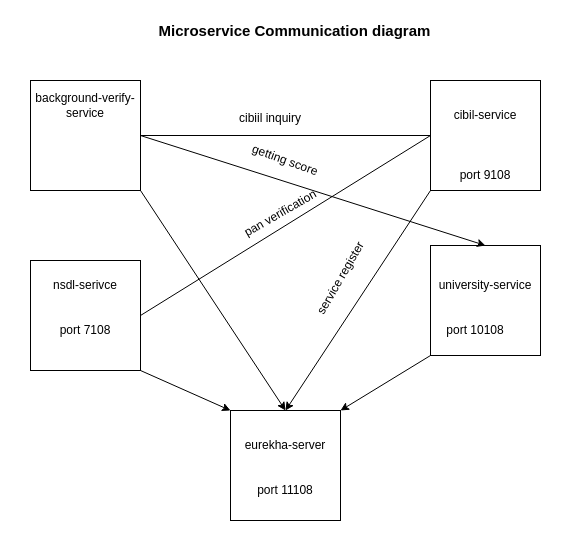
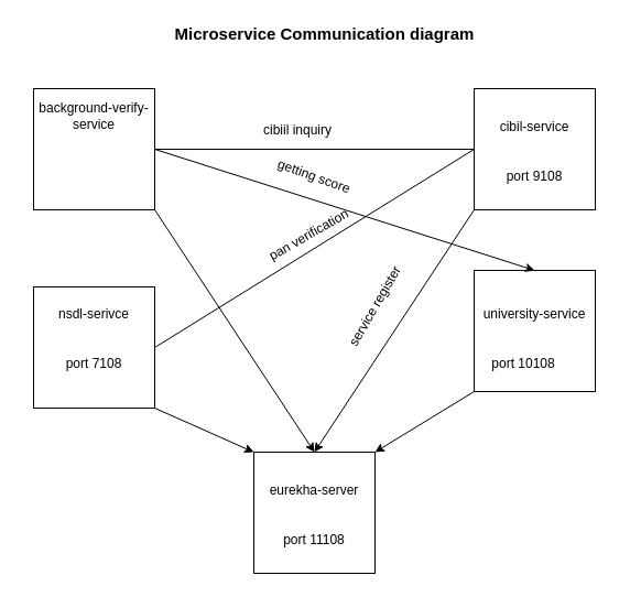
- <mxCell id="6" value="port 9108" style="text;html=1;strokeColor=none;fillColor=none;align=center;verticalAlign=middle;whiteSpace=wrap;rounded=0;" vertex="1" parent="1"><mxGeometry x="450" y="165" width="70" height="20" as="geometry" /></mxCell>
+ <mxCell id="6" value="port 9108" style="text;html=1;strokeColor=none;fillColor=none;align=center;verticalAlign=middle;whiteSpace=wrap;rounded=0;" vertex="1" parent="1"><mxGeometry x="450" y="150" width="70" height="20" as="geometry" /></mxCell>
